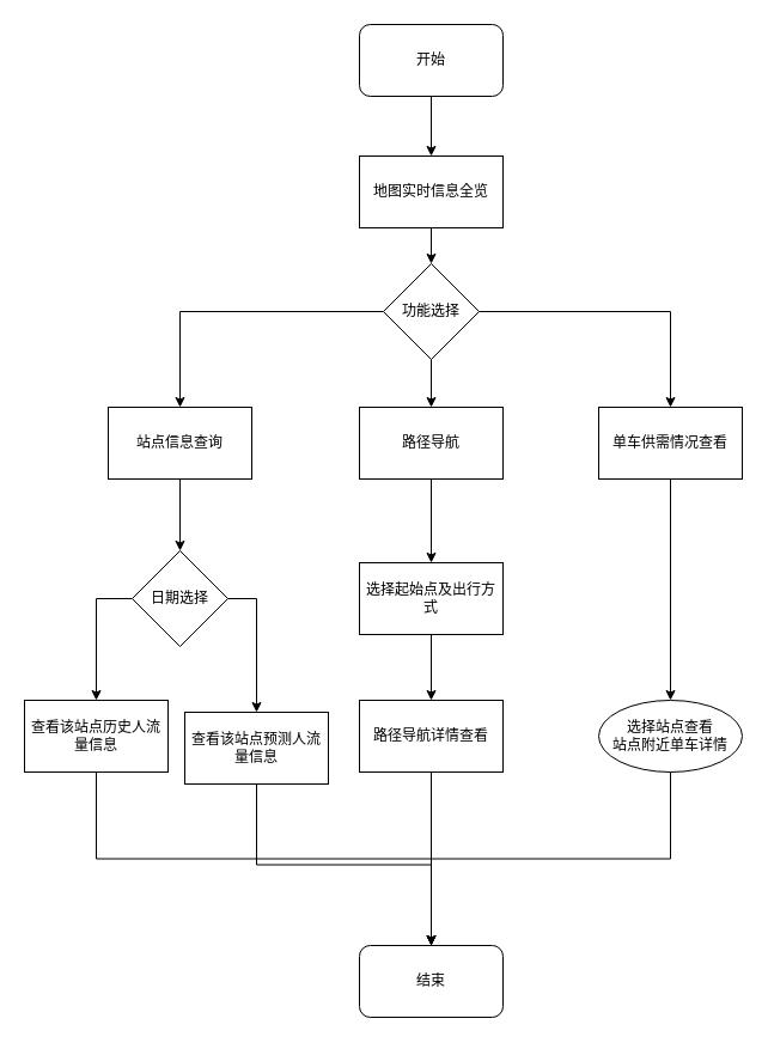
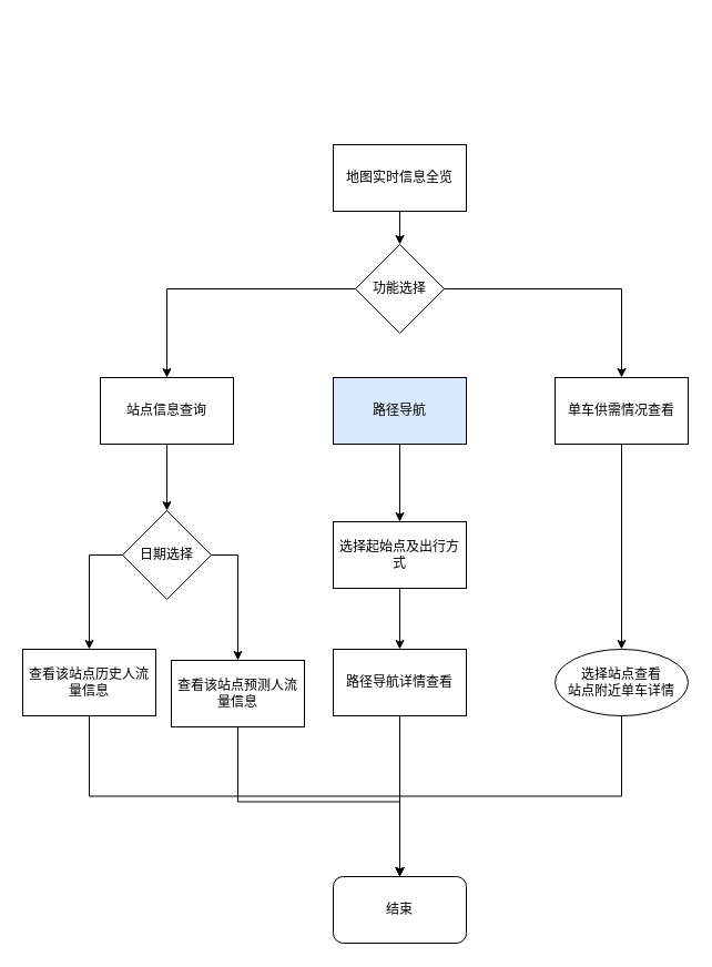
- <mxCell id="3" value="开始" style="rounded=1;whiteSpace=wrap;html=1;" parent="1" vertex="1"><mxGeometry x="300" y="20" width="120" height="60" as="geometry" /></mxCell>
- <mxCell id="2" style="edgeStyle=orthogonalEdgeStyle;rounded=0;orthogonalLoop=1;jettySize=auto;html=1;entryX=0.5;entryY=0;entryDx=0;entryDy=0;" parent="1" source="3" target="12" edge="1"><mxGeometry relative="1" as="geometry" /></mxCell>
- <mxCell id="7" style="edgeStyle=orthogonalEdgeStyle;rounded=0;orthogonalLoop=1;jettySize=auto;html=1;entryX=0.5;entryY=0;entryDx=0;entryDy=0;" parent="1" source="8" target="23" edge="1"><mxGeometry relative="1" as="geometry" /></mxCell>
- <mxCell id="23" value="路径导航" style="rounded=0;whiteSpace=wrap;html=1;" parent="1" vertex="1"><mxGeometry x="300" y="340" width="120" height="60" as="geometry" /></mxCell>
+ <mxCell id="23" value="路径导航" style="rounded=0;whiteSpace=wrap;html=1;fillColor=#dae8fc;" parent="1" vertex="1"><mxGeometry x="300" y="340" width="120" height="60" as="geometry" /></mxCell>
